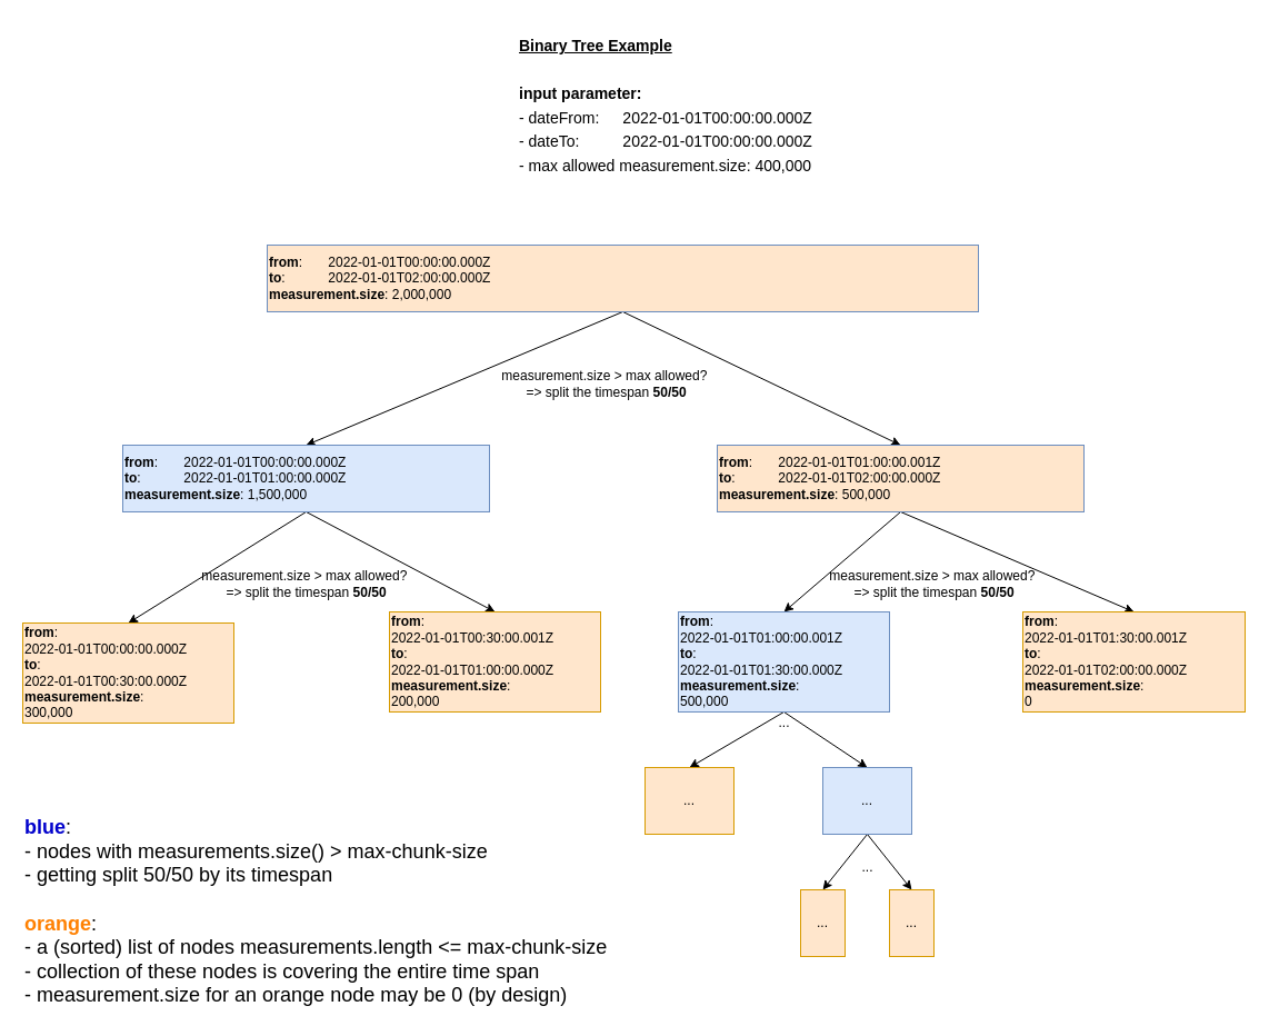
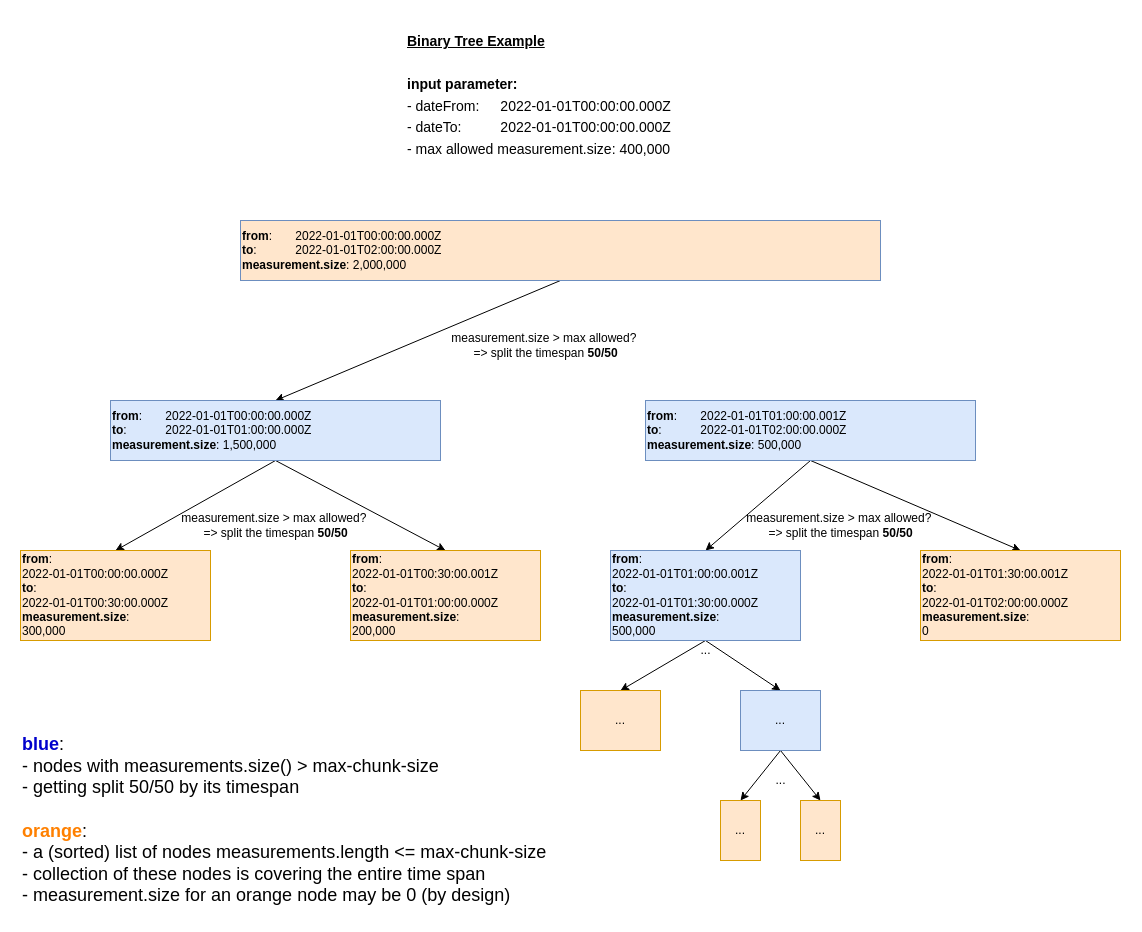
- <mxCell id="29" value="&lt;span style=&quot;font-size: 14px&quot;&gt;&lt;font style=&quot;font-size: 14px&quot;&gt;&lt;span style=&quot;font-weight: bold&quot;&gt;&lt;u&gt;Binary Tree Example&lt;br&gt;&lt;/u&gt;&lt;br&gt;input parameter:&lt;/span&gt;&lt;br&gt;&lt;font style=&quot;font-size: 14px&quot;&gt;- dateFrom:&amp;nbsp;&lt;span style=&quot;white-space: pre&quot;&gt;&#09;&lt;/span&gt;&lt;/font&gt;&lt;/font&gt;&lt;/span&gt;&lt;font style=&quot;font-size: 14px&quot;&gt;&lt;font style=&quot;font-size: 14px&quot;&gt;2022-01-01T00:00:00.000Z&lt;/font&gt;&lt;font style=&quot;font-size: 14px&quot;&gt;&lt;br&gt;- dateTo:&lt;span style=&quot;white-space: pre&quot;&gt;&#09;&lt;/span&gt;&lt;span style=&quot;white-space: pre&quot;&gt;&#09;&lt;/span&gt;&lt;/font&gt;&lt;font style=&quot;font-size: 14px&quot;&gt;2022-01-01T00:00:00.000Z&lt;/font&gt;&lt;font style=&quot;font-size: 14px&quot;&gt;&lt;br&gt;&lt;/font&gt;- max allowed measurement.size: 400,000&lt;/font&gt;&lt;b style=&quot;font-size: 18px&quot;&gt;&lt;font style=&quot;font-size: 18px&quot;&gt;&lt;br style=&quot;font-size: 18px&quot;&gt;&lt;br style=&quot;font-size: 18px&quot;&gt;&lt;/font&gt;&lt;/b&gt;" style="text;html=1;align=left;verticalAlign=middle;resizable=0;points=[];autosize=1;strokeColor=none;fillColor=none;fontSize=18;fontStyle=0" vertex="1" parent="1"><mxGeometry x="465" y="20" width="280" height="170" as="geometry" /></mxCell>
+ <mxCell id="29" value="&lt;span style=&quot;font-size: 14px&quot;&gt;&lt;font style=&quot;font-size: 14px&quot;&gt;&lt;span style=&quot;font-weight: bold&quot;&gt;&lt;u&gt;Binary Tree Example&lt;br&gt;&lt;/u&gt;&lt;br&gt;input parameter:&lt;/span&gt;&lt;br&gt;&lt;font style=&quot;font-size: 14px&quot;&gt;- dateFrom:&amp;nbsp;&lt;span style=&quot;white-space: pre&quot;&gt;&#09;&lt;/span&gt;&lt;/font&gt;&lt;/font&gt;&lt;/span&gt;&lt;font style=&quot;font-size: 14px&quot;&gt;&lt;font style=&quot;font-size: 14px&quot;&gt;2022-01-01T00:00:00.000Z&lt;/font&gt;&lt;font style=&quot;font-size: 14px&quot;&gt;&lt;br&gt;- dateTo:&lt;span style=&quot;white-space: pre&quot;&gt;&#09;&lt;/span&gt;&lt;span style=&quot;white-space: pre&quot;&gt;&#09;&lt;/span&gt;&lt;/font&gt;&lt;font style=&quot;font-size: 14px&quot;&gt;2022-01-01T00:00:00.000Z&lt;/font&gt;&lt;font style=&quot;font-size: 14px&quot;&gt;&lt;br&gt;&lt;/font&gt;- max allowed measurement.size: 400,000&lt;/font&gt;&lt;b style=&quot;font-size: 18px&quot;&gt;&lt;font style=&quot;font-size: 18px&quot;&gt;&lt;br style=&quot;font-size: 18px&quot;&gt;&lt;br style=&quot;font-size: 18px&quot;&gt;&lt;/font&gt;&lt;/b&gt;" style="text;html=1;align=left;verticalAlign=middle;resizable=0;points=[];autosize=1;strokeColor=none;fillColor=none;fontSize=18;fontStyle=0" vertex="1" parent="1"><mxGeometry x="405" y="20" width="280" height="170" as="geometry" /></mxCell>
- <mxCell id="2" style="rounded=0;orthogonalLoop=1;jettySize=auto;html=1;exitX=0.5;exitY=1;exitDx=0;exitDy=0;entryX=0.5;entryY=0;entryDx=0;entryDy=0;" edge="1" parent="1" source="4" target="10"><mxGeometry relative="1" as="geometry"><mxPoint x="690" y="400" as="targetPoint" /></mxGeometry></mxCell>
- <mxCell id="10" value="&lt;b&gt;from&lt;/b&gt;: &lt;span style=&quot;white-space: pre&quot;&gt;&#09;&lt;/span&gt;2022-01-01T01:00:00.001Z&amp;nbsp;&lt;br&gt;&lt;b&gt;to&lt;/b&gt;: &lt;span style=&quot;white-space: pre&quot;&gt;&#09;&lt;/span&gt;&lt;span style=&quot;white-space: pre&quot;&gt;&#09;&lt;/span&gt;2022-01-01T02:00:00.000Z&lt;br&gt;&lt;b&gt;measurement.size&lt;/b&gt;: 500,000" style="rounded=0;whiteSpace=wrap;html=1;fillColor=#ffe6cc;strokeColor=#6c8ebf;align=left;" vertex="1" parent="1"><mxGeometry x="645" y="400" width="330" height="60" as="geometry" /></mxCell>
+ <mxCell id="10" value="&lt;b&gt;from&lt;/b&gt;: &lt;span style=&quot;white-space: pre&quot;&gt;&#09;&lt;/span&gt;2022-01-01T01:00:00.001Z&amp;nbsp;&lt;br&gt;&lt;b&gt;to&lt;/b&gt;: &lt;span style=&quot;white-space: pre&quot;&gt;&#09;&lt;/span&gt;&lt;span style=&quot;white-space: pre&quot;&gt;&#09;&lt;/span&gt;2022-01-01T02:00:00.000Z&lt;br&gt;&lt;b&gt;measurement.size&lt;/b&gt;: 500,000" style="rounded=0;whiteSpace=wrap;html=1;fillColor=#dae8fc;strokeColor=#6c8ebf;align=left;" vertex="1" parent="1"><mxGeometry x="645" y="400" width="330" height="60" as="geometry" /></mxCell>
- <mxCell id="11" value="&lt;b&gt;from&lt;/b&gt;: &lt;span style=&quot;white-space: pre&quot;&gt;&#09;&lt;/span&gt;&lt;br&gt;2022-01-01T00:00:00.000Z&amp;nbsp;&lt;br&gt;&lt;b&gt;to&lt;/b&gt;: &lt;br&gt;2022-01-01T00:30:00.000Z&lt;br&gt;&lt;b&gt;measurement.size&lt;/b&gt;:&amp;nbsp;&lt;br&gt;300,000" style="rounded=0;whiteSpace=wrap;html=1;fillColor=#ffe6cc;strokeColor=#d79b00;align=left;" vertex="1" parent="1"><mxGeometry x="20" y="560" width="190" height="90" as="geometry" /></mxCell>
+ <mxCell id="11" value="&lt;b&gt;from&lt;/b&gt;: &lt;span style=&quot;white-space: pre&quot;&gt;&#09;&lt;/span&gt;&lt;br&gt;2022-01-01T00:00:00.000Z&amp;nbsp;&lt;br&gt;&lt;b&gt;to&lt;/b&gt;: &lt;br&gt;2022-01-01T00:30:00.000Z&lt;br&gt;&lt;b&gt;measurement.size&lt;/b&gt;:&amp;nbsp;&lt;br&gt;300,000" style="rounded=0;whiteSpace=wrap;html=1;fillColor=#ffe6cc;strokeColor=#d79b00;align=left;" vertex="1" parent="1"><mxGeometry x="20" y="550" width="190" height="90" as="geometry" /></mxCell>
